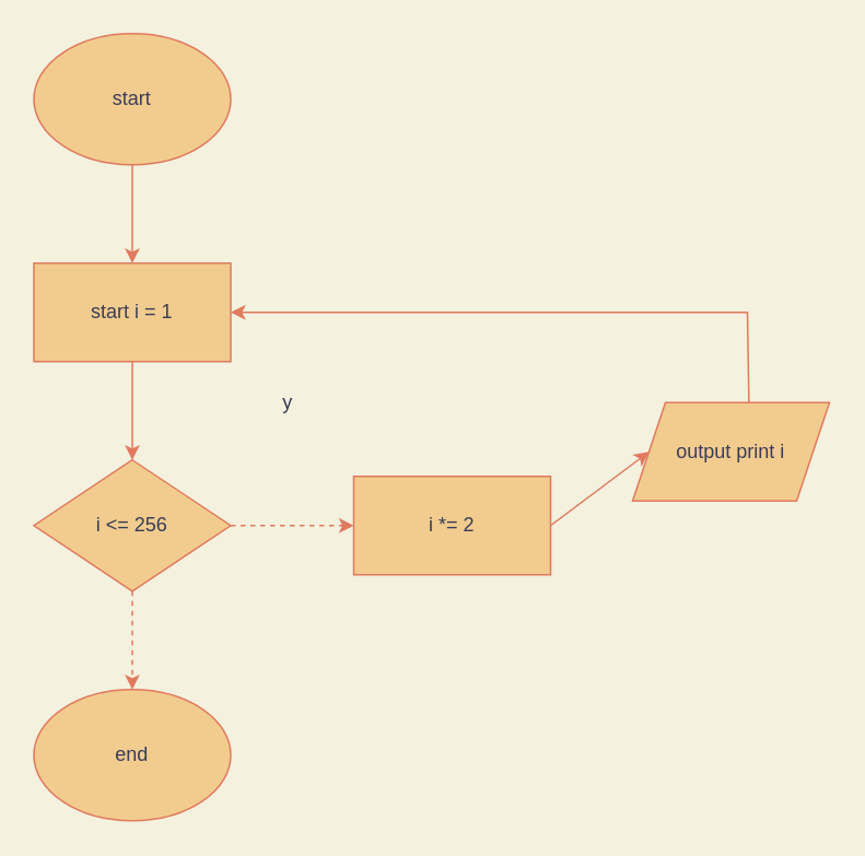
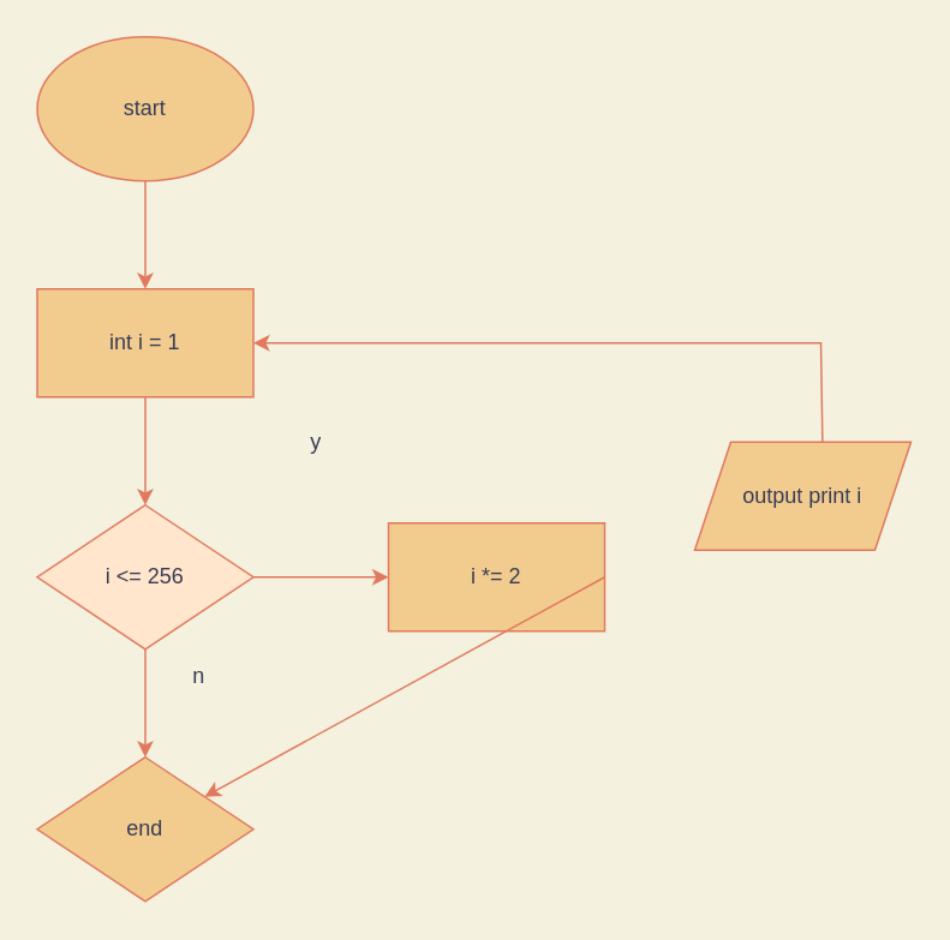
- <mxCell id="4" value="start i = 1" style="rounded=0;whiteSpace=wrap;html=1;fillColor=#F2CC8F;strokeColor=#E07A5F;fontColor=#393C56;" parent="1" vertex="1"><mxGeometry x="20" y="160" width="120" height="60" as="geometry" /></mxCell>
+ <mxCell id="4" value="int i = 1" style="rounded=0;whiteSpace=wrap;html=1;fillColor=#F2CC8F;strokeColor=#E07A5F;fontColor=#393C56;" parent="1" vertex="1"><mxGeometry x="20" y="160" width="120" height="60" as="geometry" /></mxCell>
- <mxCell id="9" value="" style="endArrow=classic;html=1;rounded=0;entryX=0;entryY=0.5;entryDx=0;entryDy=0;exitX=1;exitY=0.5;exitDx=0;exitDy=0;labelBackgroundColor=#F4F1DE;strokeColor=#E07A5F;fontColor=#393C56;" parent="1" source="7" target="6" edge="1"><mxGeometry width="50" height="50" relative="1" as="geometry"><mxPoint x="-205" y="280" as="sourcePoint" /><mxPoint x="-155" y="230" as="targetPoint" /></mxGeometry></mxCell>
+ <mxCell id="9" value="" style="endArrow=classic;html=1;rounded=0;exitX=1;exitY=0.5;exitDx=0;exitDy=0;labelBackgroundColor=#F4F1DE;strokeColor=#E07A5F;fontColor=#393C56;" parent="1" source="7" target="3" edge="1"><mxGeometry width="50" height="50" relative="1" as="geometry"><mxPoint x="-205" y="280" as="sourcePoint" /><mxPoint x="-155" y="230" as="targetPoint" /></mxGeometry></mxCell>
- <mxCell id="5" value="i &amp;lt;= 256" style="rhombus;whiteSpace=wrap;html=1;fillColor=#F2CC8F;strokeColor=#E07A5F;fontColor=#393C56;" parent="1" vertex="1"><mxGeometry x="20" y="280" width="120" height="80" as="geometry" /></mxCell>
+ <mxCell id="5" value="i &amp;lt;= 256" style="rhombus;whiteSpace=wrap;html=1;fillColor=#ffe6cc;strokeColor=#E07A5F;fontColor=#393C56;" parent="1" vertex="1"><mxGeometry x="20" y="280" width="120" height="80" as="geometry" /></mxCell>
- <mxCell id="10" value="" style="endArrow=classic;html=1;rounded=0;entryX=0;entryY=0.5;entryDx=0;entryDy=0;exitX=1;exitY=0.5;exitDx=0;exitDy=0;labelBackgroundColor=#F4F1DE;strokeColor=#E07A5F;fontColor=#393C56;dashed=1;" parent="1" source="5" target="7" edge="1"><mxGeometry width="50" height="50" relative="1" as="geometry"><mxPoint x="-195" y="290" as="sourcePoint" /><mxPoint x="-145" y="240" as="targetPoint" /></mxGeometry></mxCell>
+ <mxCell id="10" value="" style="endArrow=classic;html=1;rounded=0;entryX=0;entryY=0.5;entryDx=0;entryDy=0;exitX=1;exitY=0.5;exitDx=0;exitDy=0;labelBackgroundColor=#F4F1DE;strokeColor=#E07A5F;fontColor=#393C56;" parent="1" source="5" target="7" edge="1"><mxGeometry width="50" height="50" relative="1" as="geometry"><mxPoint x="-195" y="290" as="sourcePoint" /><mxPoint x="-145" y="240" as="targetPoint" /></mxGeometry></mxCell>
+ <mxCell id="15" value="n" style="text;html=1;strokeColor=none;fillColor=none;align=center;verticalAlign=middle;whiteSpace=wrap;rounded=0;fontColor=#393C56;" parent="1" vertex="1"><mxGeometry x="80" y="360" width="60" height="30" as="geometry" /></mxCell>
- <mxCell id="11" value="" style="endArrow=classic;html=1;rounded=0;entryX=0.5;entryY=0;entryDx=0;entryDy=0;exitX=0.5;exitY=1;exitDx=0;exitDy=0;labelBackgroundColor=#F4F1DE;strokeColor=#E07A5F;fontColor=#393C56;dashed=1;" parent="1" source="5" target="3" edge="1"><mxGeometry width="50" height="50" relative="1" as="geometry"><mxPoint x="-185" y="300" as="sourcePoint" /><mxPoint x="-135" y="250" as="targetPoint" /></mxGeometry></mxCell>
+ <mxCell id="11" value="" style="endArrow=classic;html=1;rounded=0;entryX=0.5;entryY=0;entryDx=0;entryDy=0;exitX=0.5;exitY=1;exitDx=0;exitDy=0;labelBackgroundColor=#F4F1DE;strokeColor=#E07A5F;fontColor=#393C56;" parent="1" source="5" target="3" edge="1"><mxGeometry width="50" height="50" relative="1" as="geometry"><mxPoint x="-185" y="300" as="sourcePoint" /><mxPoint x="-135" y="250" as="targetPoint" /></mxGeometry></mxCell>
- <mxCell id="3" value="end" style="ellipse;whiteSpace=wrap;html=1;fillColor=#F2CC8F;strokeColor=#E07A5F;fontColor=#393C56;" parent="1" vertex="1"><mxGeometry x="20" y="420" width="120" height="80" as="geometry" /></mxCell>
+ <mxCell id="3" value="end" style="rhombus;whiteSpace=wrap;html=1;fillColor=#F2CC8F;strokeColor=#E07A5F;fontColor=#393C56;" parent="1" vertex="1"><mxGeometry x="20" y="420" width="120" height="80" as="geometry" /></mxCell>
